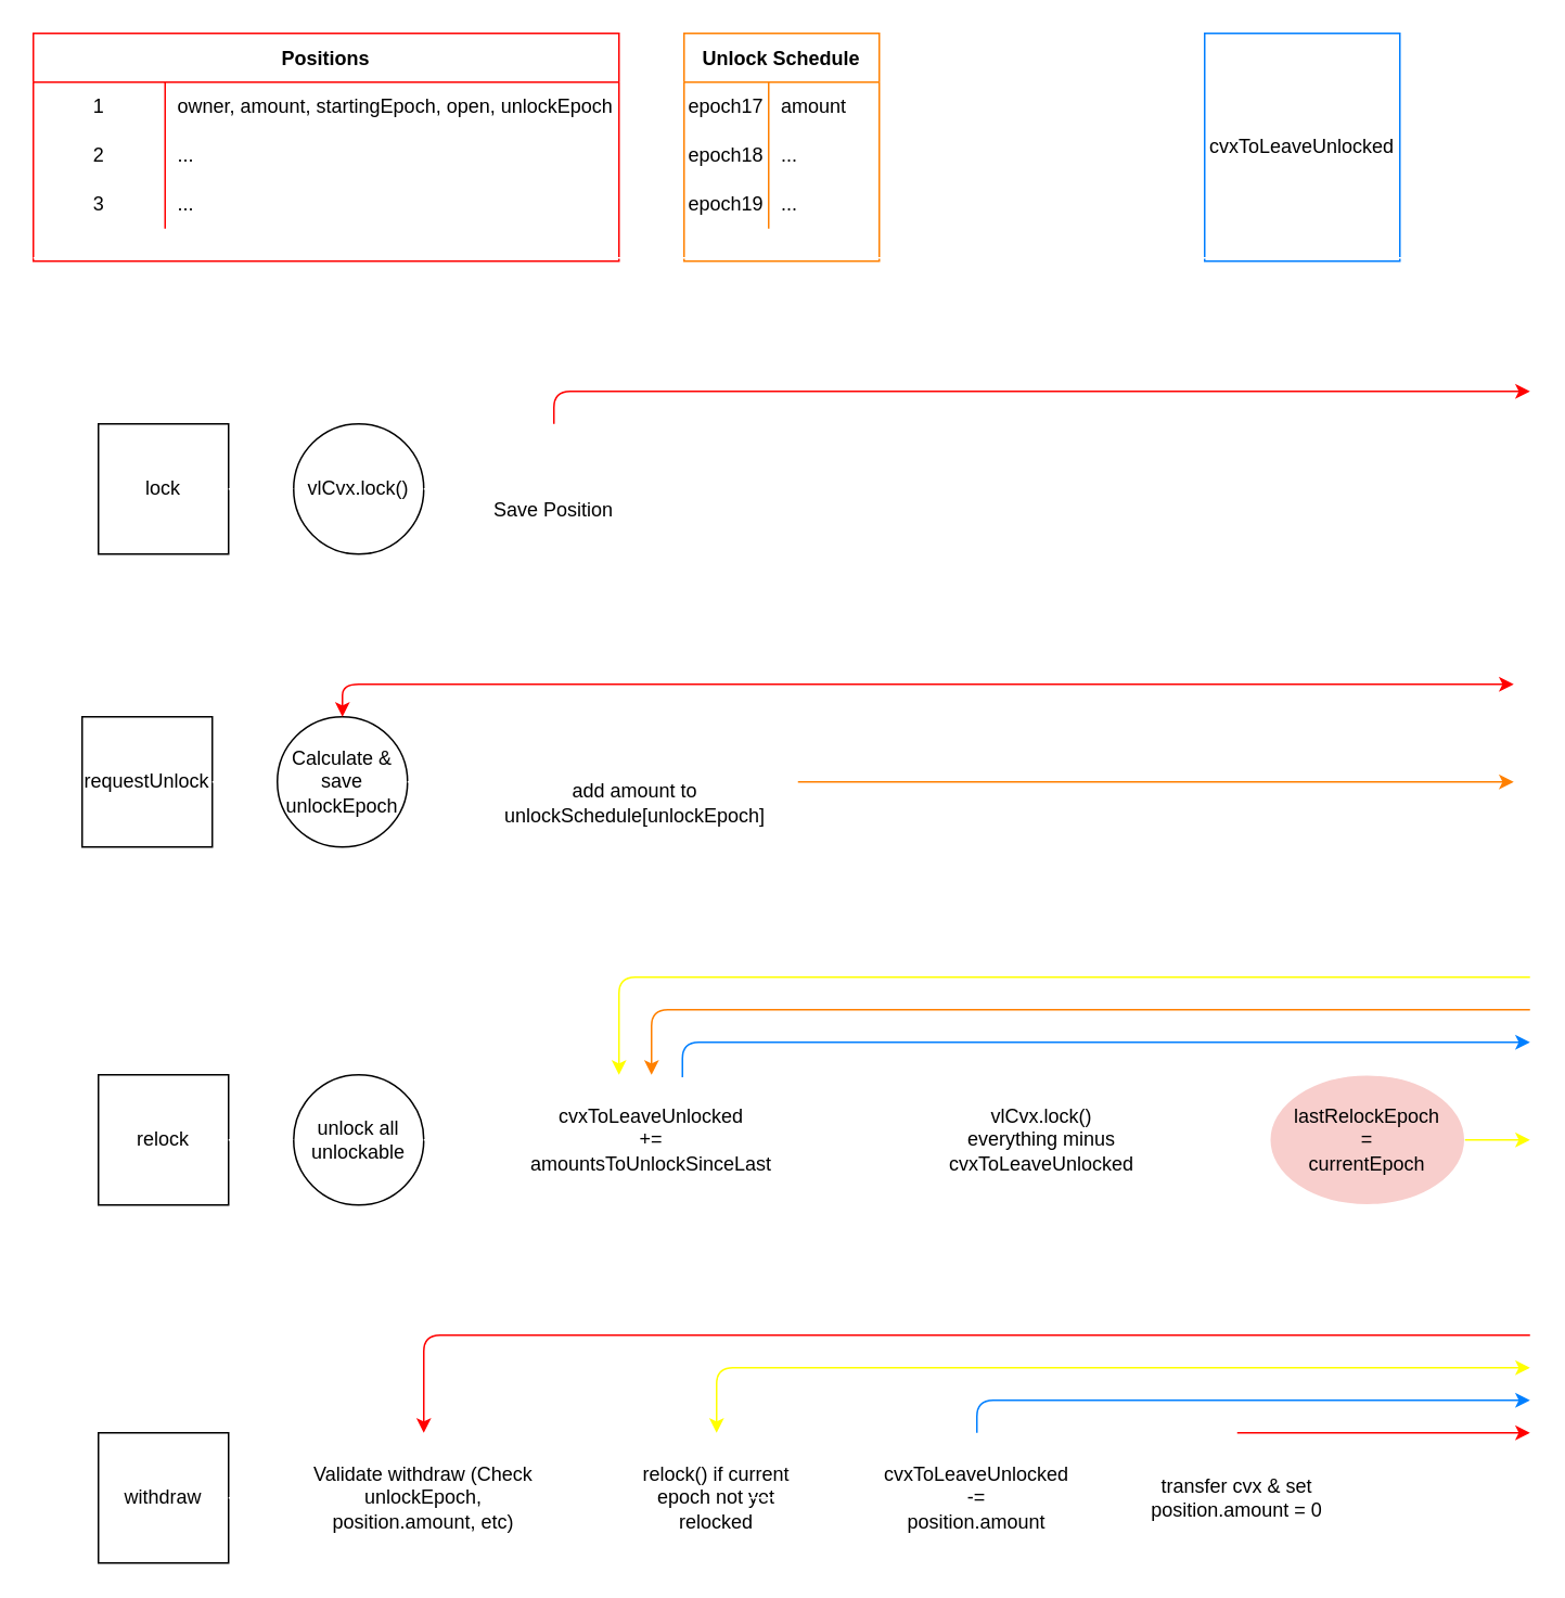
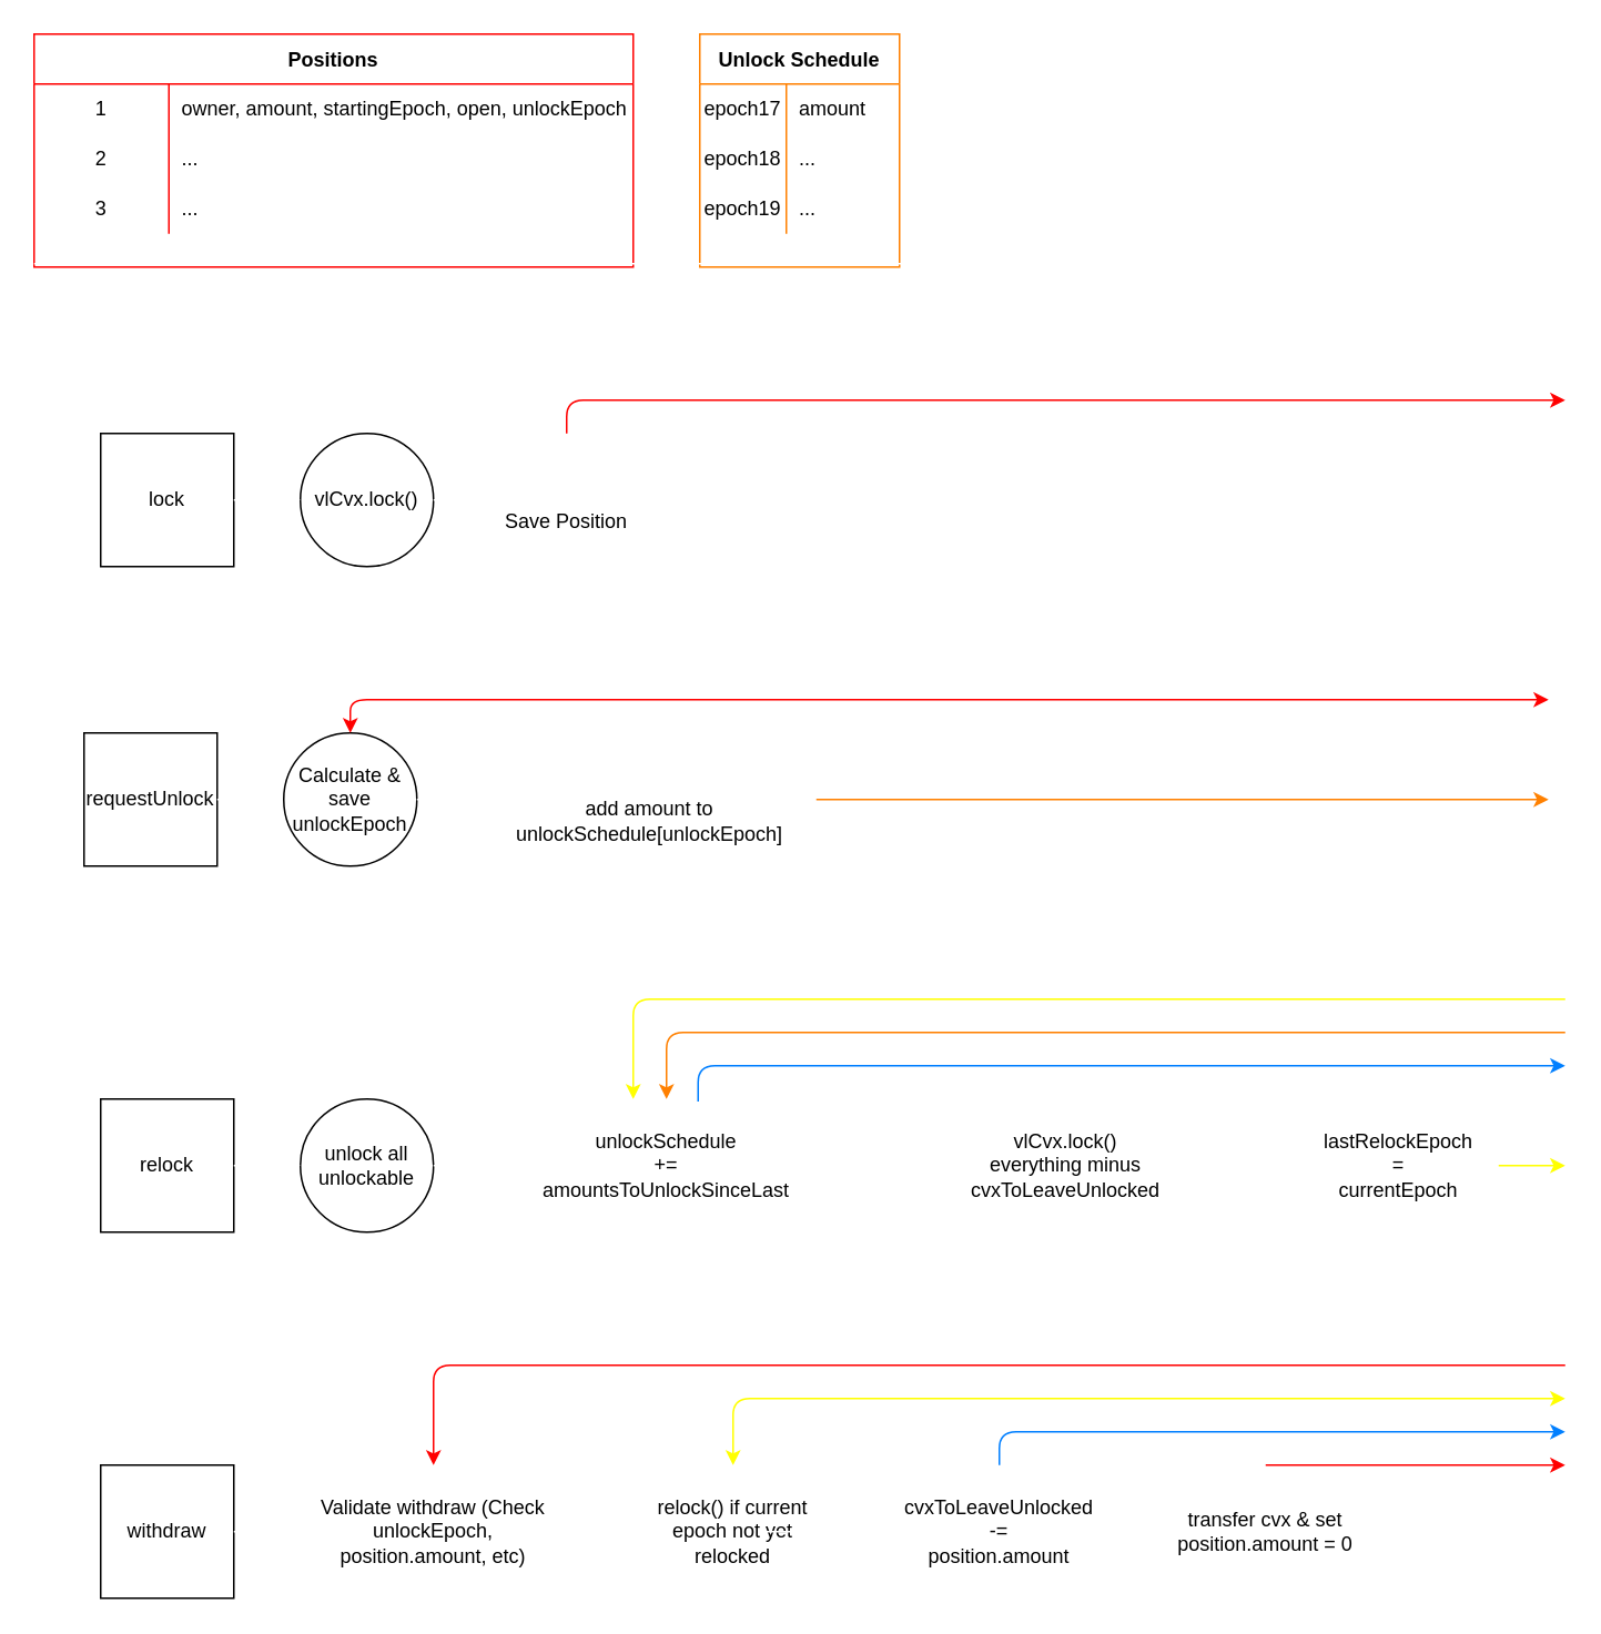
- <mxCell id="24" value="cvxToLeaveUnlocked" style="rounded=0;whiteSpace=wrap;html=1;strokeColor=#007FFF;" vertex="1" parent="1"><mxGeometry x="740" y="20" width="120" height="140" as="geometry" /></mxCell>
- <mxCell id="40" value="cvxToLeaveUnlocked &lt;br&gt;+=&lt;br&gt;amountsToUnlockSinceLast" style="ellipse;whiteSpace=wrap;html=1;strokeColor=#FFFFFF;" vertex="1" parent="1"><mxGeometry x="300" y="660" width="200" height="80" as="geometry" /></mxCell>
+ <mxCell id="40" value="unlockSchedule &lt;br&gt;+=&lt;br&gt;amountsToUnlockSinceLast" style="ellipse;whiteSpace=wrap;html=1;strokeColor=#FFFFFF;" vertex="1" parent="1"><mxGeometry x="300" y="660" width="200" height="80" as="geometry" /></mxCell>
- <mxCell id="46" value="lastRelockEpoch&lt;br&gt;=&lt;br&gt;currentEpoch" style="ellipse;whiteSpace=wrap;html=1;strokeColor=#FFFFFF;fillColor=#f8cecc;" vertex="1" parent="1"><mxGeometry x="780" y="660" width="120" height="80" as="geometry" /></mxCell>
+ <mxCell id="46" value="lastRelockEpoch&lt;br&gt;=&lt;br&gt;currentEpoch" style="ellipse;whiteSpace=wrap;html=1;strokeColor=#FFFFFF;" vertex="1" parent="1"><mxGeometry x="780" y="660" width="120" height="80" as="geometry" /></mxCell>
